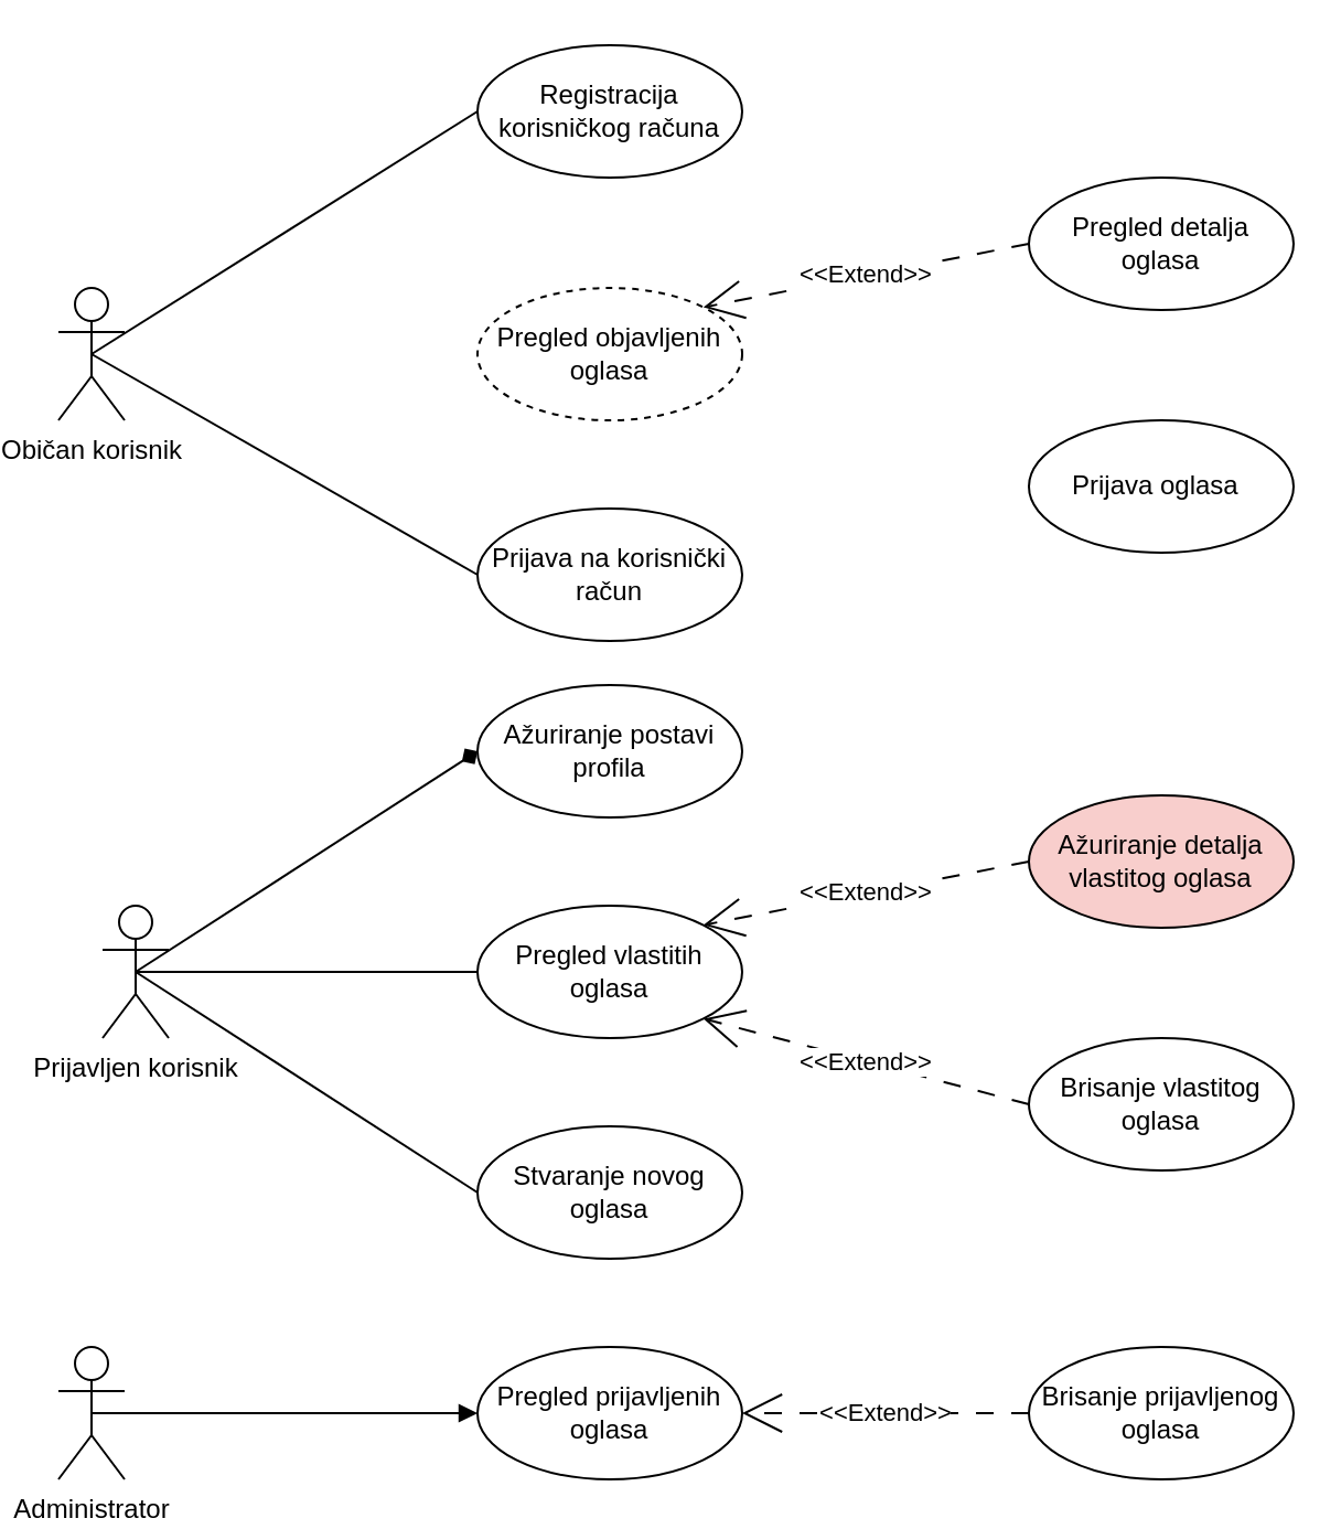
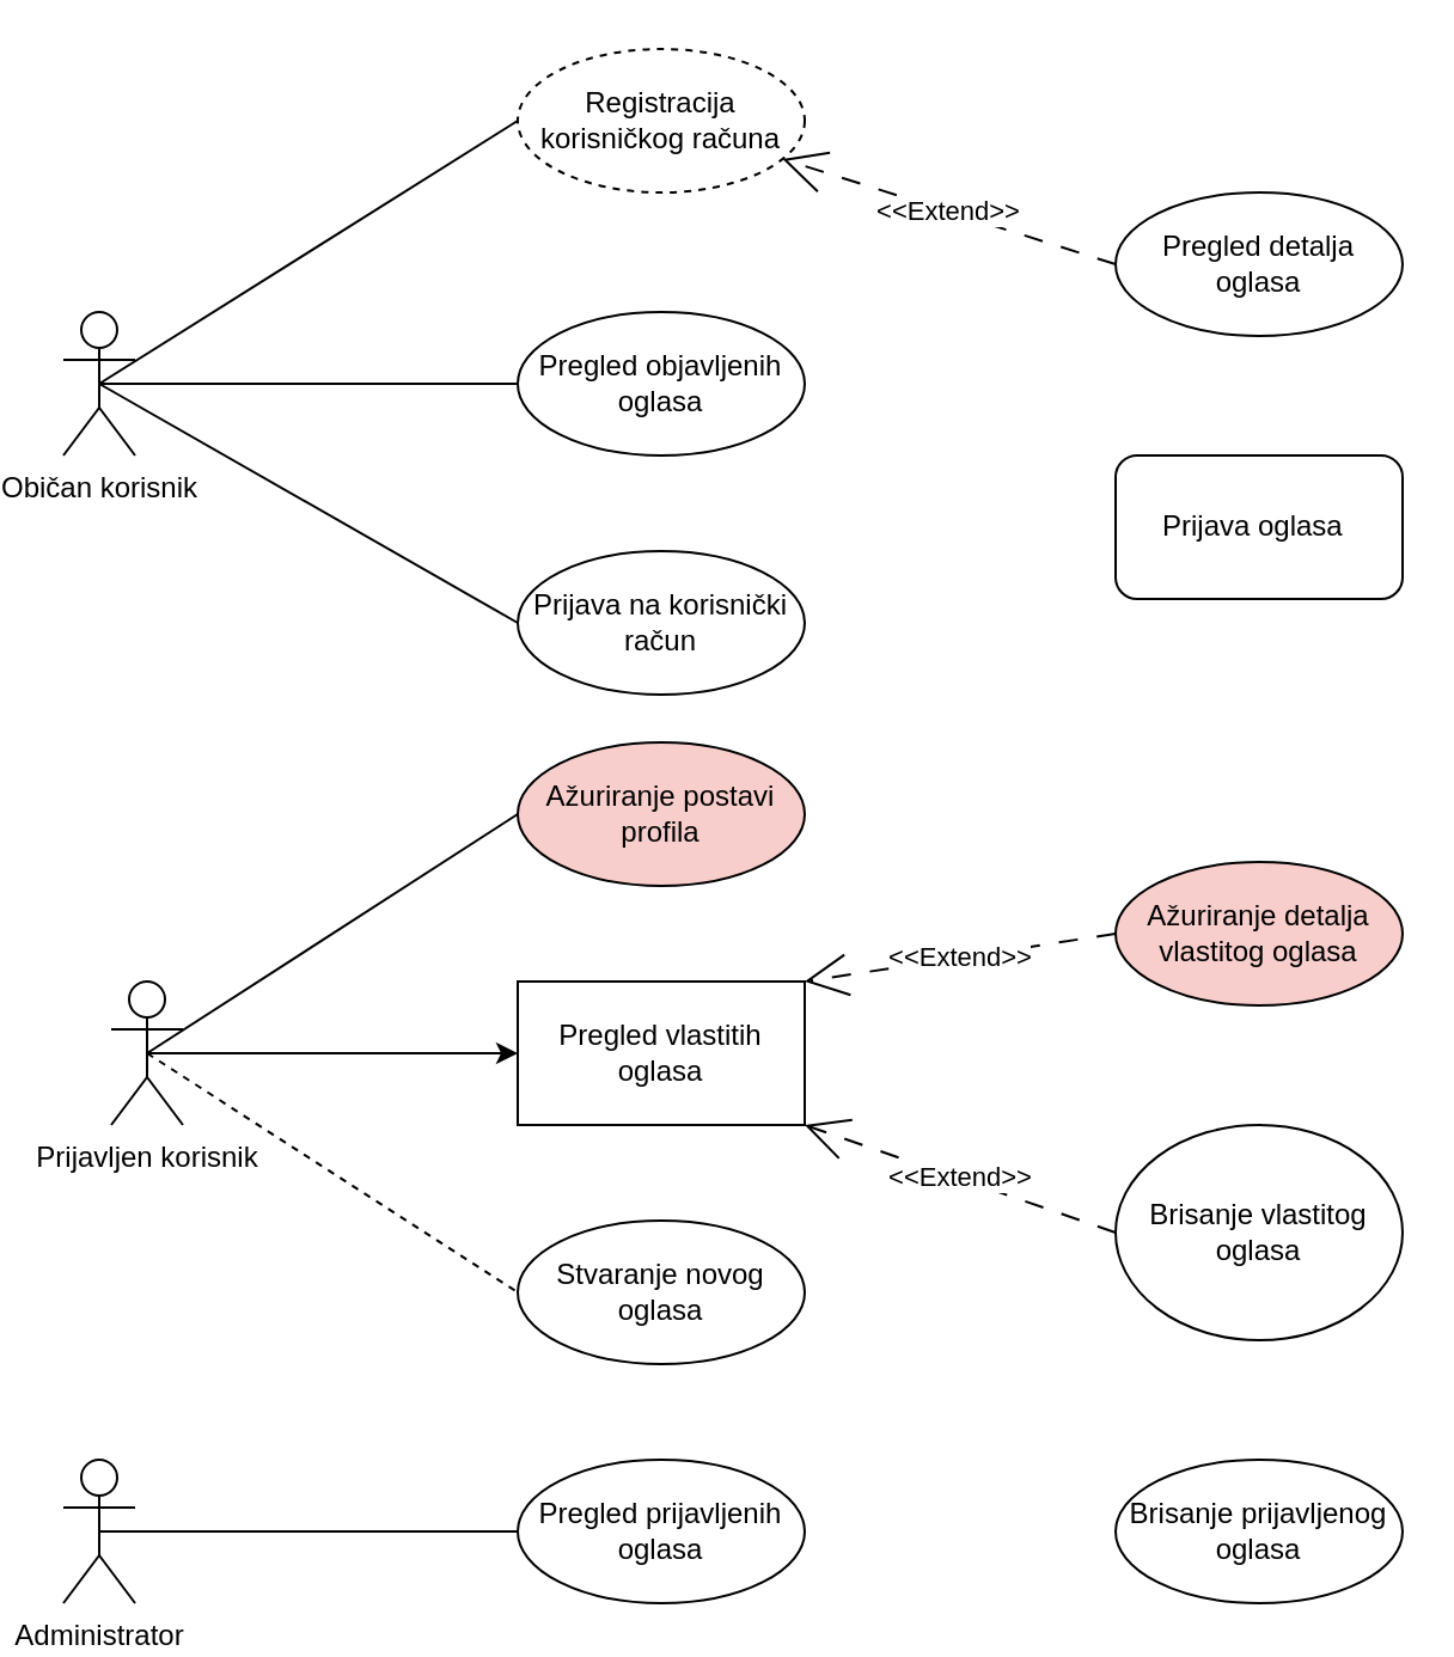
- <mxCell id="6" value="Registracija korisničkog računa" style="ellipse;whiteSpace=wrap;html=1;" vertex="1" parent="1"><mxGeometry x="210" y="20" width="120" height="60" as="geometry" /></mxCell>
+ <mxCell id="6" value="Registracija korisničkog računa" style="ellipse;whiteSpace=wrap;html=1;dashed=1;" vertex="1" parent="1"><mxGeometry x="210" y="20" width="120" height="60" as="geometry" /></mxCell>
- <mxCell id="13" value="&amp;lt;&amp;lt;Extend&amp;gt;&amp;gt;" style="endArrow=open;endSize=16;endFill=0;html=1;rounded=0;exitX=0;exitY=0.5;exitDx=0;exitDy=0;entryX=1;entryY=0;entryDx=0;entryDy=0;dashed=1;dashPattern=8 8;" edge="1" parent="1" source="11" target="5"><mxGeometry width="160" relative="1" as="geometry"><mxPoint x="260" y="280" as="sourcePoint" /><mxPoint x="420" y="280" as="targetPoint" /></mxGeometry></mxCell>
+ <mxCell id="13" value="&amp;lt;&amp;lt;Extend&amp;gt;&amp;gt;" style="endArrow=open;endSize=16;endFill=0;html=1;rounded=0;exitX=0;exitY=0.5;exitDx=0;exitDy=0;dashed=1;dashPattern=8 8;" edge="1" parent="1" source="11" target="6"><mxGeometry width="160" relative="1" as="geometry"><mxPoint x="260" y="280" as="sourcePoint" /><mxPoint x="420" y="280" as="targetPoint" /></mxGeometry></mxCell>
+ <mxCell id="8" value="" style="endArrow=none;html=1;rounded=0;exitX=0.5;exitY=0.5;exitDx=0;exitDy=0;exitPerimeter=0;entryX=0;entryY=0.5;entryDx=0;entryDy=0;" edge="1" parent="1" source="2" target="5"><mxGeometry width="50" height="50" relative="1" as="geometry"><mxPoint x="310" y="310" as="sourcePoint" /><mxPoint x="360" y="260" as="targetPoint" /></mxGeometry></mxCell>
- <mxCell id="5" value="Pregled objavljenih oglasa" style="ellipse;whiteSpace=wrap;html=1;dashed=1;" vertex="1" parent="1"><mxGeometry x="210" y="130" width="120" height="60" as="geometry" /></mxCell>
+ <mxCell id="5" value="Pregled objavljenih oglasa" style="ellipse;whiteSpace=wrap;html=1;" vertex="1" parent="1"><mxGeometry x="210" y="130" width="120" height="60" as="geometry" /></mxCell>
- <mxCell id="12" value="Prijava oglasa&lt;span style=&quot;white-space:pre&quot;&gt;&#09;&lt;/span&gt;" style="ellipse;whiteSpace=wrap;html=1;" vertex="1" parent="1"><mxGeometry x="460" y="190" width="120" height="60" as="geometry" /></mxCell>
+ <mxCell id="12" value="Prijava oglasa&lt;span style=&quot;white-space:pre&quot;&gt;&#09;&lt;/span&gt;" style="whiteSpace=wrap;html=1;rounded=1;" vertex="1" parent="1"><mxGeometry x="460" y="190" width="120" height="60" as="geometry" /></mxCell>
- <mxCell id="14" value="Ažuriranje postavi profila" style="ellipse;whiteSpace=wrap;html=1;" vertex="1" parent="1"><mxGeometry x="210" y="310" width="120" height="60" as="geometry" /></mxCell>
+ <mxCell id="14" value="Ažuriranje postavi profila" style="ellipse;whiteSpace=wrap;html=1;fillColor=#f8cecc;" vertex="1" parent="1"><mxGeometry x="210" y="310" width="120" height="60" as="geometry" /></mxCell>
- <mxCell id="21" value="" style="endArrow=diamond;html=1;rounded=0;exitX=0.5;exitY=0.5;exitDx=0;exitDy=0;exitPerimeter=0;entryX=0;entryY=0.5;entryDx=0;entryDy=0;" edge="1" parent="1" source="3" target="14"><mxGeometry width="50" height="50" relative="1" as="geometry"><mxPoint x="45" y="170" as="sourcePoint" /><mxPoint x="220" y="60" as="targetPoint" /></mxGeometry></mxCell>
+ <mxCell id="21" value="" style="endArrow=none;html=1;rounded=0;exitX=0.5;exitY=0.5;exitDx=0;exitDy=0;exitPerimeter=0;entryX=0;entryY=0.5;entryDx=0;entryDy=0;" edge="1" parent="1" source="3" target="14"><mxGeometry width="50" height="50" relative="1" as="geometry"><mxPoint x="45" y="170" as="sourcePoint" /><mxPoint x="220" y="60" as="targetPoint" /></mxGeometry></mxCell>
- <mxCell id="22" value="" style="endArrow=none;html=1;rounded=0;exitX=0.5;exitY=0.5;exitDx=0;exitDy=0;exitPerimeter=0;entryX=0;entryY=0.5;entryDx=0;entryDy=0;" edge="1" parent="1" source="3" target="15"><mxGeometry width="50" height="50" relative="1" as="geometry"><mxPoint x="55" y="180" as="sourcePoint" /><mxPoint x="230" y="70" as="targetPoint" /></mxGeometry></mxCell>
+ <mxCell id="22" value="" style="endArrow=classic;html=1;rounded=0;exitX=0.5;exitY=0.5;exitDx=0;exitDy=0;exitPerimeter=0;entryX=0;entryY=0.5;entryDx=0;entryDy=0;" edge="1" parent="1" source="3" target="15"><mxGeometry width="50" height="50" relative="1" as="geometry"><mxPoint x="55" y="180" as="sourcePoint" /><mxPoint x="230" y="70" as="targetPoint" /></mxGeometry></mxCell>
- <mxCell id="15" value="Pregled vlastitih oglasa" style="ellipse;whiteSpace=wrap;html=1;" vertex="1" parent="1"><mxGeometry x="210" y="410" width="120" height="60" as="geometry" /></mxCell>
+ <mxCell id="15" value="Pregled vlastitih oglasa" style="whiteSpace=wrap;html=1;rounded=0;" vertex="1" parent="1"><mxGeometry x="210" y="410" width="120" height="60" as="geometry" /></mxCell>
- <mxCell id="23" value="" style="endArrow=none;html=1;rounded=0;exitX=0.5;exitY=0.5;exitDx=0;exitDy=0;exitPerimeter=0;entryX=0;entryY=0.5;entryDx=0;entryDy=0;" edge="1" parent="1" source="3" target="16"><mxGeometry width="50" height="50" relative="1" as="geometry"><mxPoint x="65" y="190" as="sourcePoint" /><mxPoint x="240" y="80" as="targetPoint" /></mxGeometry></mxCell>
+ <mxCell id="23" value="" style="endArrow=none;html=1;rounded=0;exitX=0.5;exitY=0.5;exitDx=0;exitDy=0;exitPerimeter=0;entryX=0;entryY=0.5;entryDx=0;entryDy=0;dashed=1;" edge="1" parent="1" source="3" target="16"><mxGeometry width="50" height="50" relative="1" as="geometry"><mxPoint x="65" y="190" as="sourcePoint" /><mxPoint x="240" y="80" as="targetPoint" /></mxGeometry></mxCell>
- <mxCell id="18" value="Brisanje vlastitog oglasa" style="ellipse;whiteSpace=wrap;html=1;" vertex="1" parent="1"><mxGeometry x="460" y="470" width="120" height="60" as="geometry" /></mxCell>
+ <mxCell id="18" value="Brisanje vlastitog oglasa" style="ellipse;whiteSpace=wrap;html=1;" vertex="1" parent="1"><mxGeometry x="460" y="470" width="120" height="90" as="geometry" /></mxCell>
- <mxCell id="27" value="" style="endArrow=block;html=1;rounded=0;exitX=0.5;exitY=0.5;exitDx=0;exitDy=0;exitPerimeter=0;entryX=0;entryY=0.5;entryDx=0;entryDy=0;" edge="1" parent="1" source="4" target="24"><mxGeometry width="50" height="50" relative="1" as="geometry"><mxPoint x="45" y="450" as="sourcePoint" /><mxPoint x="220" y="550" as="targetPoint" /></mxGeometry></mxCell>
+ <mxCell id="27" value="" style="endArrow=none;html=1;rounded=0;exitX=0.5;exitY=0.5;exitDx=0;exitDy=0;exitPerimeter=0;entryX=0;entryY=0.5;entryDx=0;entryDy=0;" edge="1" parent="1" source="4" target="24"><mxGeometry width="50" height="50" relative="1" as="geometry"><mxPoint x="45" y="450" as="sourcePoint" /><mxPoint x="220" y="550" as="targetPoint" /></mxGeometry></mxCell>
- <mxCell id="26" value="&amp;lt;&amp;lt;Extend&amp;gt;&amp;gt;" style="endArrow=open;endSize=16;endFill=0;html=1;rounded=0;exitX=0;exitY=0.5;exitDx=0;exitDy=0;dashed=1;dashPattern=8 8;entryX=1;entryY=0.5;entryDx=0;entryDy=0;" edge="1" parent="1" source="25" target="24"><mxGeometry width="160" relative="1" as="geometry"><mxPoint x="470" y="510" as="sourcePoint" /><mxPoint x="322" y="471" as="targetPoint" /></mxGeometry></mxCell>
